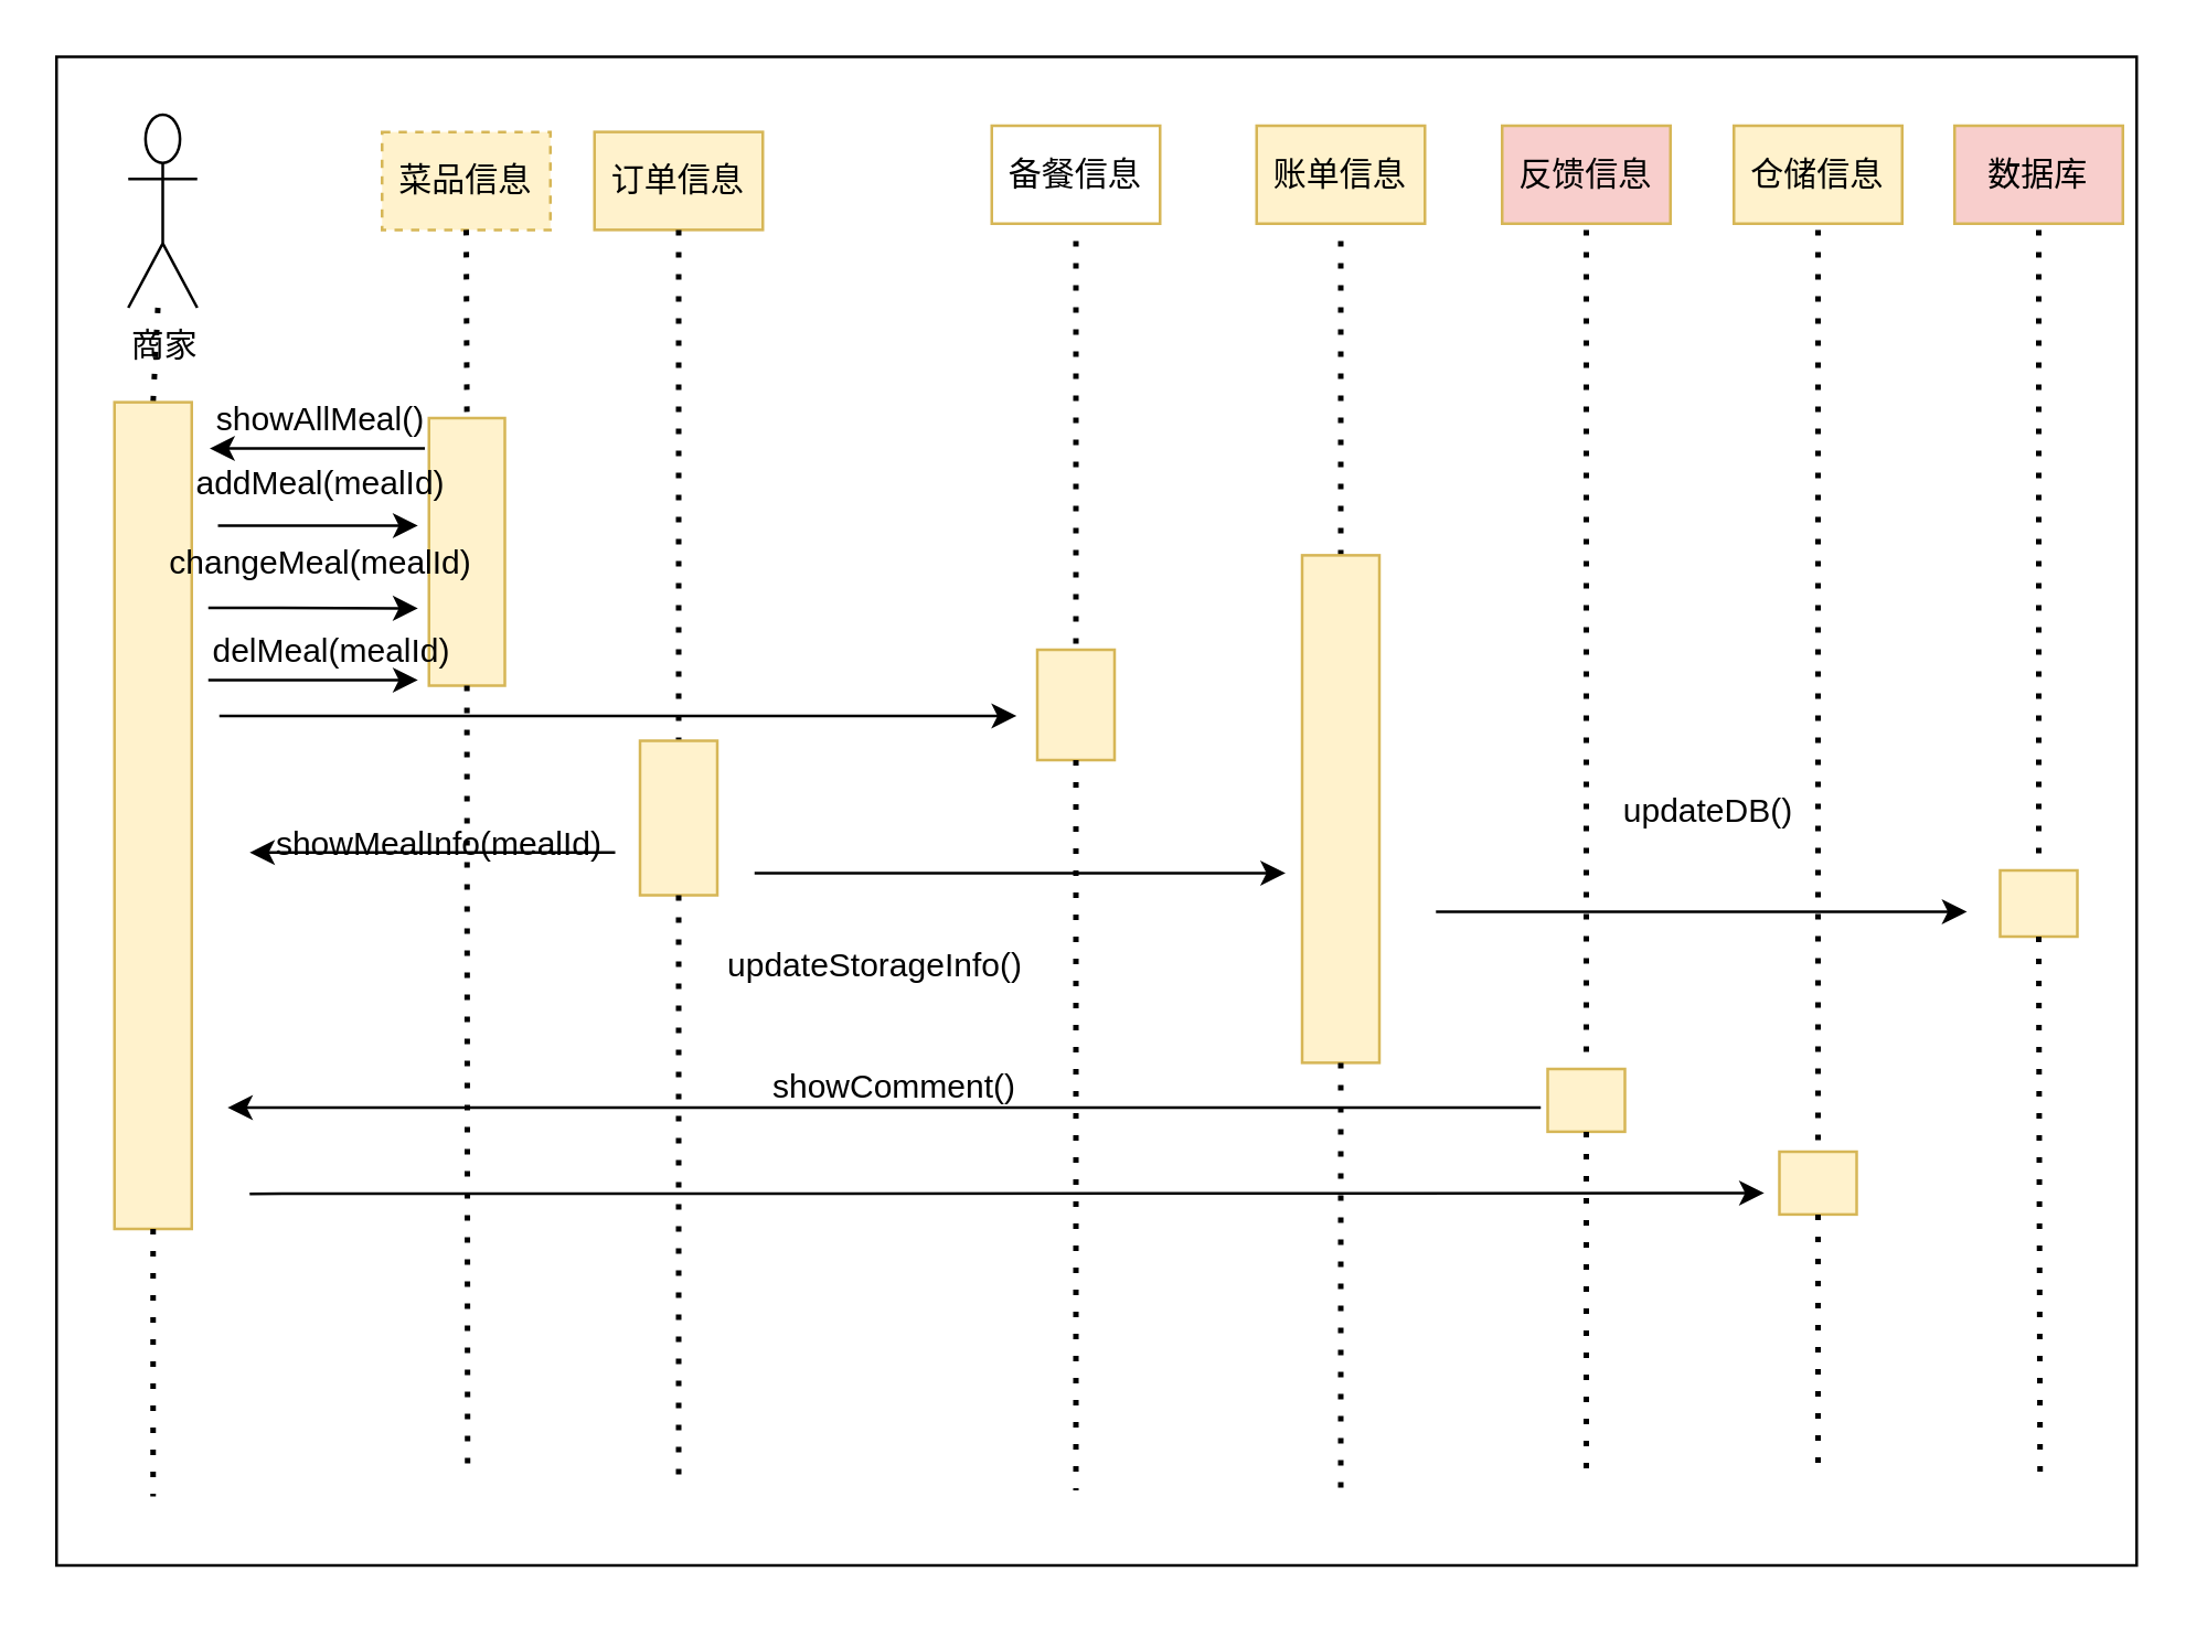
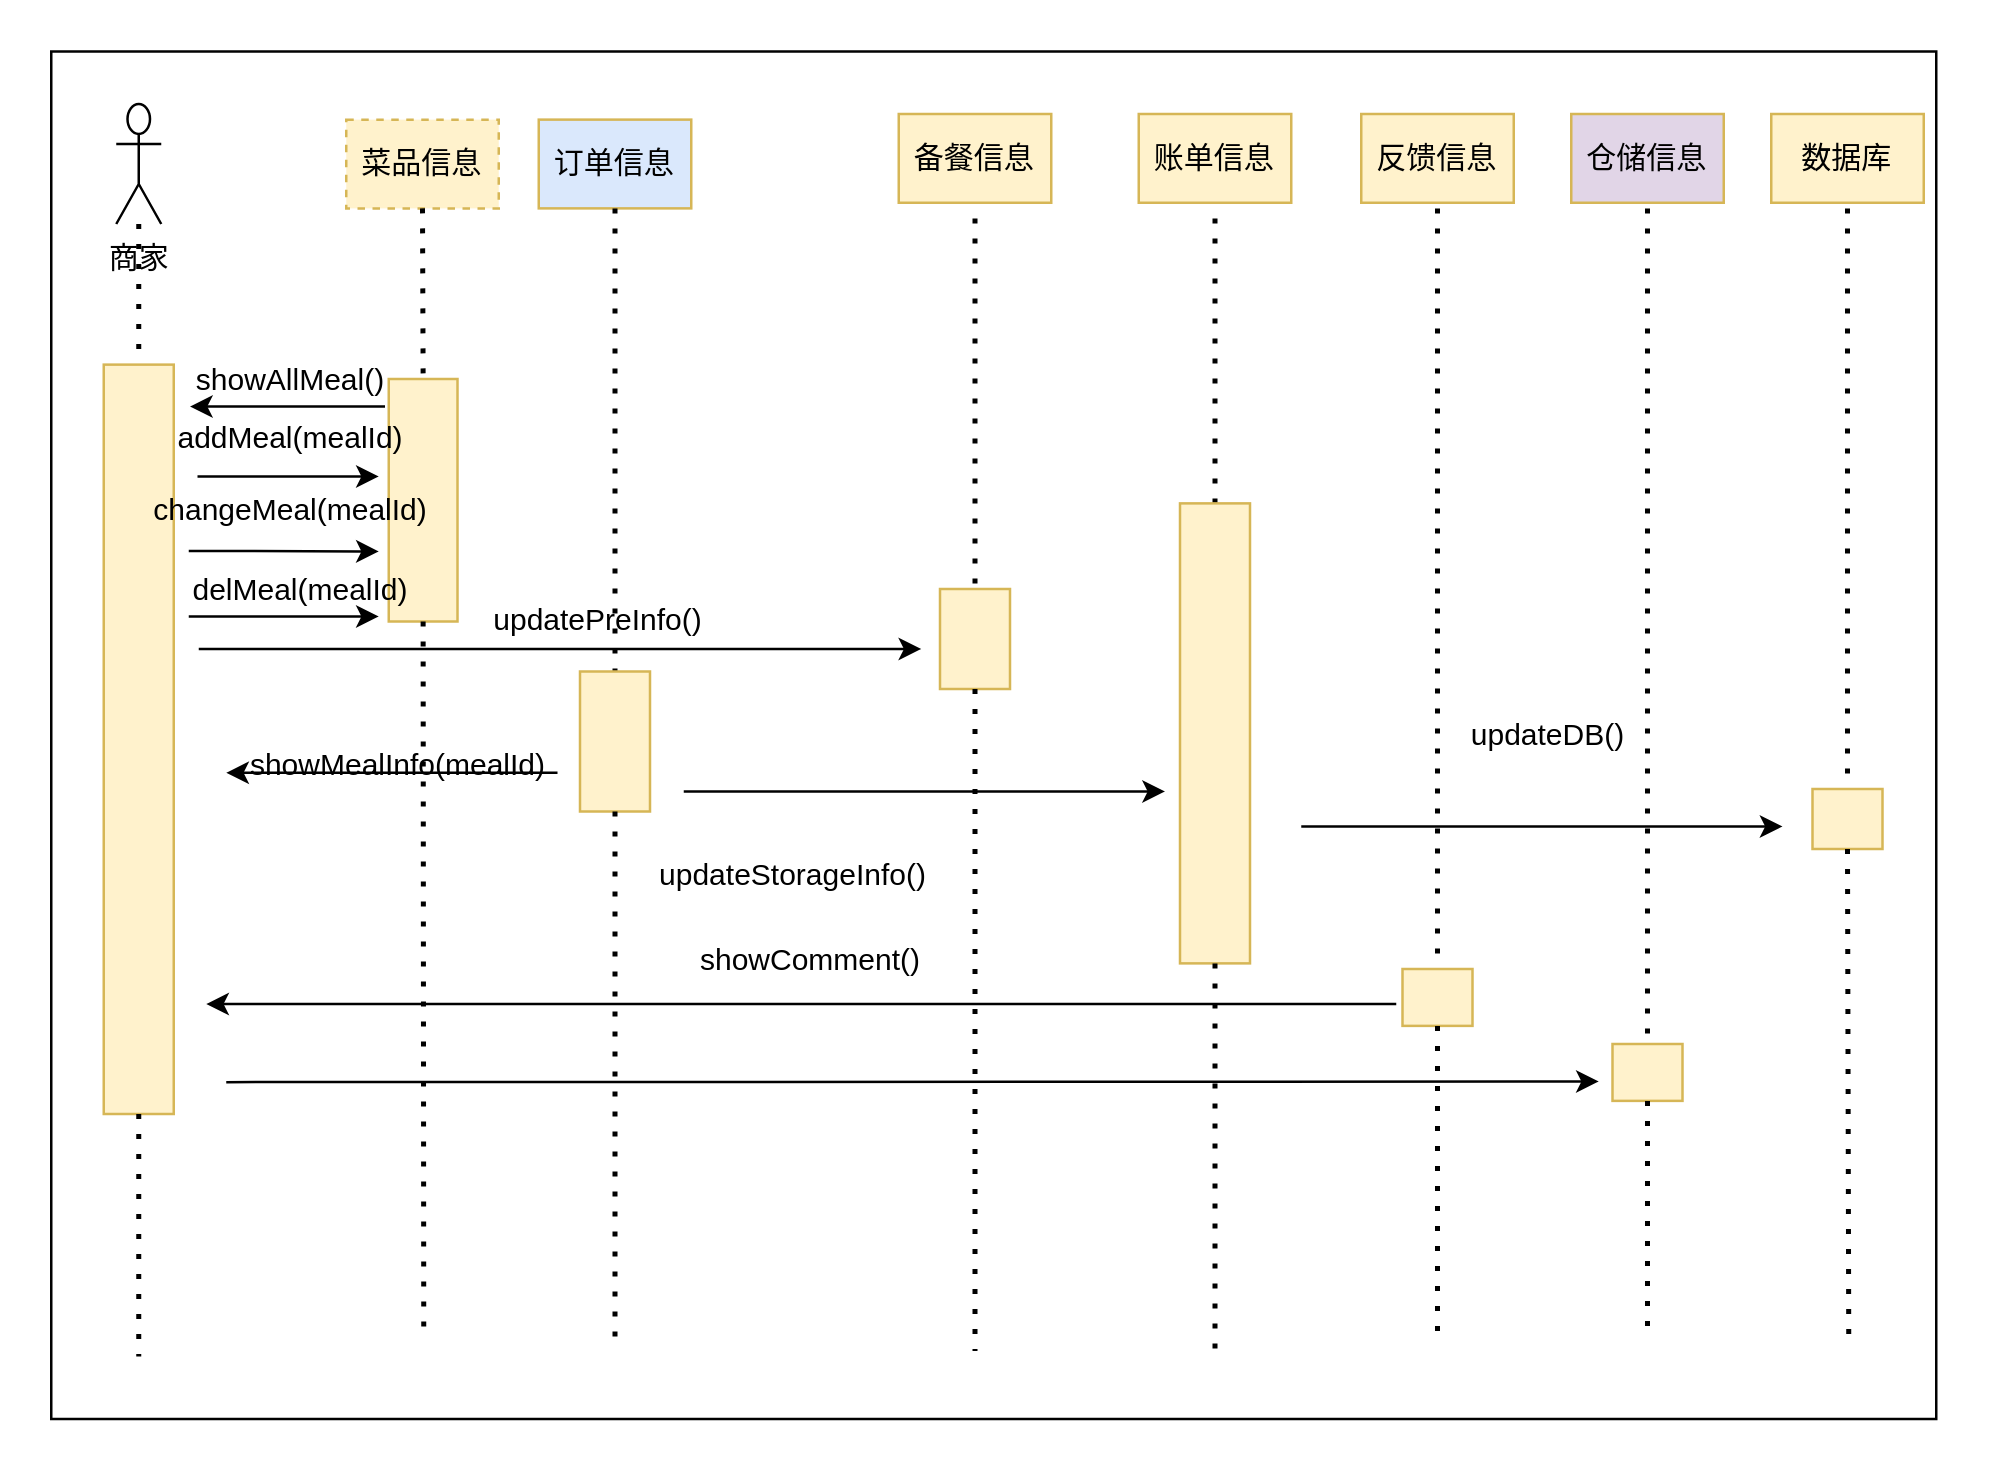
- <mxCell id="6" value="备餐信息" style="rounded=0;whiteSpace=wrap;html=1;fillColor=#ffffff;strokeColor=#d6b656;" vertex="1" parent="1"><mxGeometry x="359" y="45" width="61" height="35.5" as="geometry" /></mxCell>
+ <mxCell id="6" value="备餐信息" style="rounded=0;whiteSpace=wrap;html=1;fillColor=#fff2cc;strokeColor=#d6b656;" vertex="1" parent="1"><mxGeometry x="359" y="45" width="61" height="35.5" as="geometry" /></mxCell>
- <mxCell id="8" value="反馈信息" style="rounded=0;whiteSpace=wrap;html=1;fillColor=#f8cecc;strokeColor=#d6b656;" vertex="1" parent="1"><mxGeometry x="544" y="45" width="61" height="35.5" as="geometry" /></mxCell>
+ <mxCell id="8" value="反馈信息" style="rounded=0;whiteSpace=wrap;html=1;fillColor=#fff2cc;strokeColor=#d6b656;" vertex="1" parent="1"><mxGeometry x="544" y="45" width="61" height="35.5" as="geometry" /></mxCell>
- <mxCell id="42" value="仓储信息" style="rounded=0;whiteSpace=wrap;html=1;fillColor=#fff2cc;strokeColor=#d6b656;" vertex="1" parent="1"><mxGeometry x="628" y="45" width="61" height="35.5" as="geometry" /></mxCell>
+ <mxCell id="42" value="仓储信息" style="rounded=0;whiteSpace=wrap;html=1;fillColor=#e1d5e7;strokeColor=#d6b656;" vertex="1" parent="1"><mxGeometry x="628" y="45" width="61" height="35.5" as="geometry" /></mxCell>
- <mxCell id="48" value="数据库" style="rounded=0;whiteSpace=wrap;html=1;fillColor=#f8cecc;strokeColor=#d6b656;" vertex="1" parent="1"><mxGeometry x="708" y="45" width="61" height="35.5" as="geometry" /></mxCell>
+ <mxCell id="48" value="数据库" style="rounded=0;whiteSpace=wrap;html=1;fillColor=#fff2cc;strokeColor=#d6b656;" vertex="1" parent="1"><mxGeometry x="708" y="45" width="61" height="35.5" as="geometry" /></mxCell>
- <mxCell id="5" value="订单信息" style="rounded=0;whiteSpace=wrap;html=1;fillColor=#fff2cc;strokeColor=#d6b656;" vertex="1" parent="1"><mxGeometry x="215" y="47.25" width="61" height="35.5" as="geometry" /></mxCell>
+ <mxCell id="5" value="订单信息" style="rounded=0;whiteSpace=wrap;html=1;fillColor=#dae8fc;strokeColor=#d6b656;" vertex="1" parent="1"><mxGeometry x="215" y="47.25" width="61" height="35.5" as="geometry" /></mxCell>
- <mxCell id="3" value="商家" style="shape=umlActor;verticalLabelPosition=bottom;verticalAlign=top;html=1;outlineConnect=0;" vertex="1" parent="1"><mxGeometry x="46" y="41" width="25" height="70" as="geometry" /></mxCell>
+ <mxCell id="3" value="商家" style="shape=umlActor;verticalLabelPosition=bottom;verticalAlign=top;html=1;outlineConnect=0;" vertex="1" parent="1"><mxGeometry x="46" y="41" width="18" height="48" as="geometry" /></mxCell>
+ <mxCell id="41" value="updatePreInfo()" style="text;html=1;strokeColor=none;fillColor=none;align=center;verticalAlign=middle;whiteSpace=wrap;rounded=0;" vertex="1" parent="1"><mxGeometry x="209" y="235" width="60" height="26" as="geometry" /></mxCell>
- <mxCell id="29" value="showComment()" style="text;html=1;strokeColor=none;fillColor=none;align=center;verticalAlign=middle;whiteSpace=wrap;rounded=0;" vertex="1" parent="1"><mxGeometry x="294" y="380.75" width="60" height="26" as="geometry" /></mxCell>
+ <mxCell id="29" value="showComment()" style="text;html=1;strokeColor=none;fillColor=none;align=center;verticalAlign=middle;whiteSpace=wrap;rounded=0;" vertex="1" parent="1"><mxGeometry x="294" y="370.75" width="60" height="26" as="geometry" /></mxCell>
